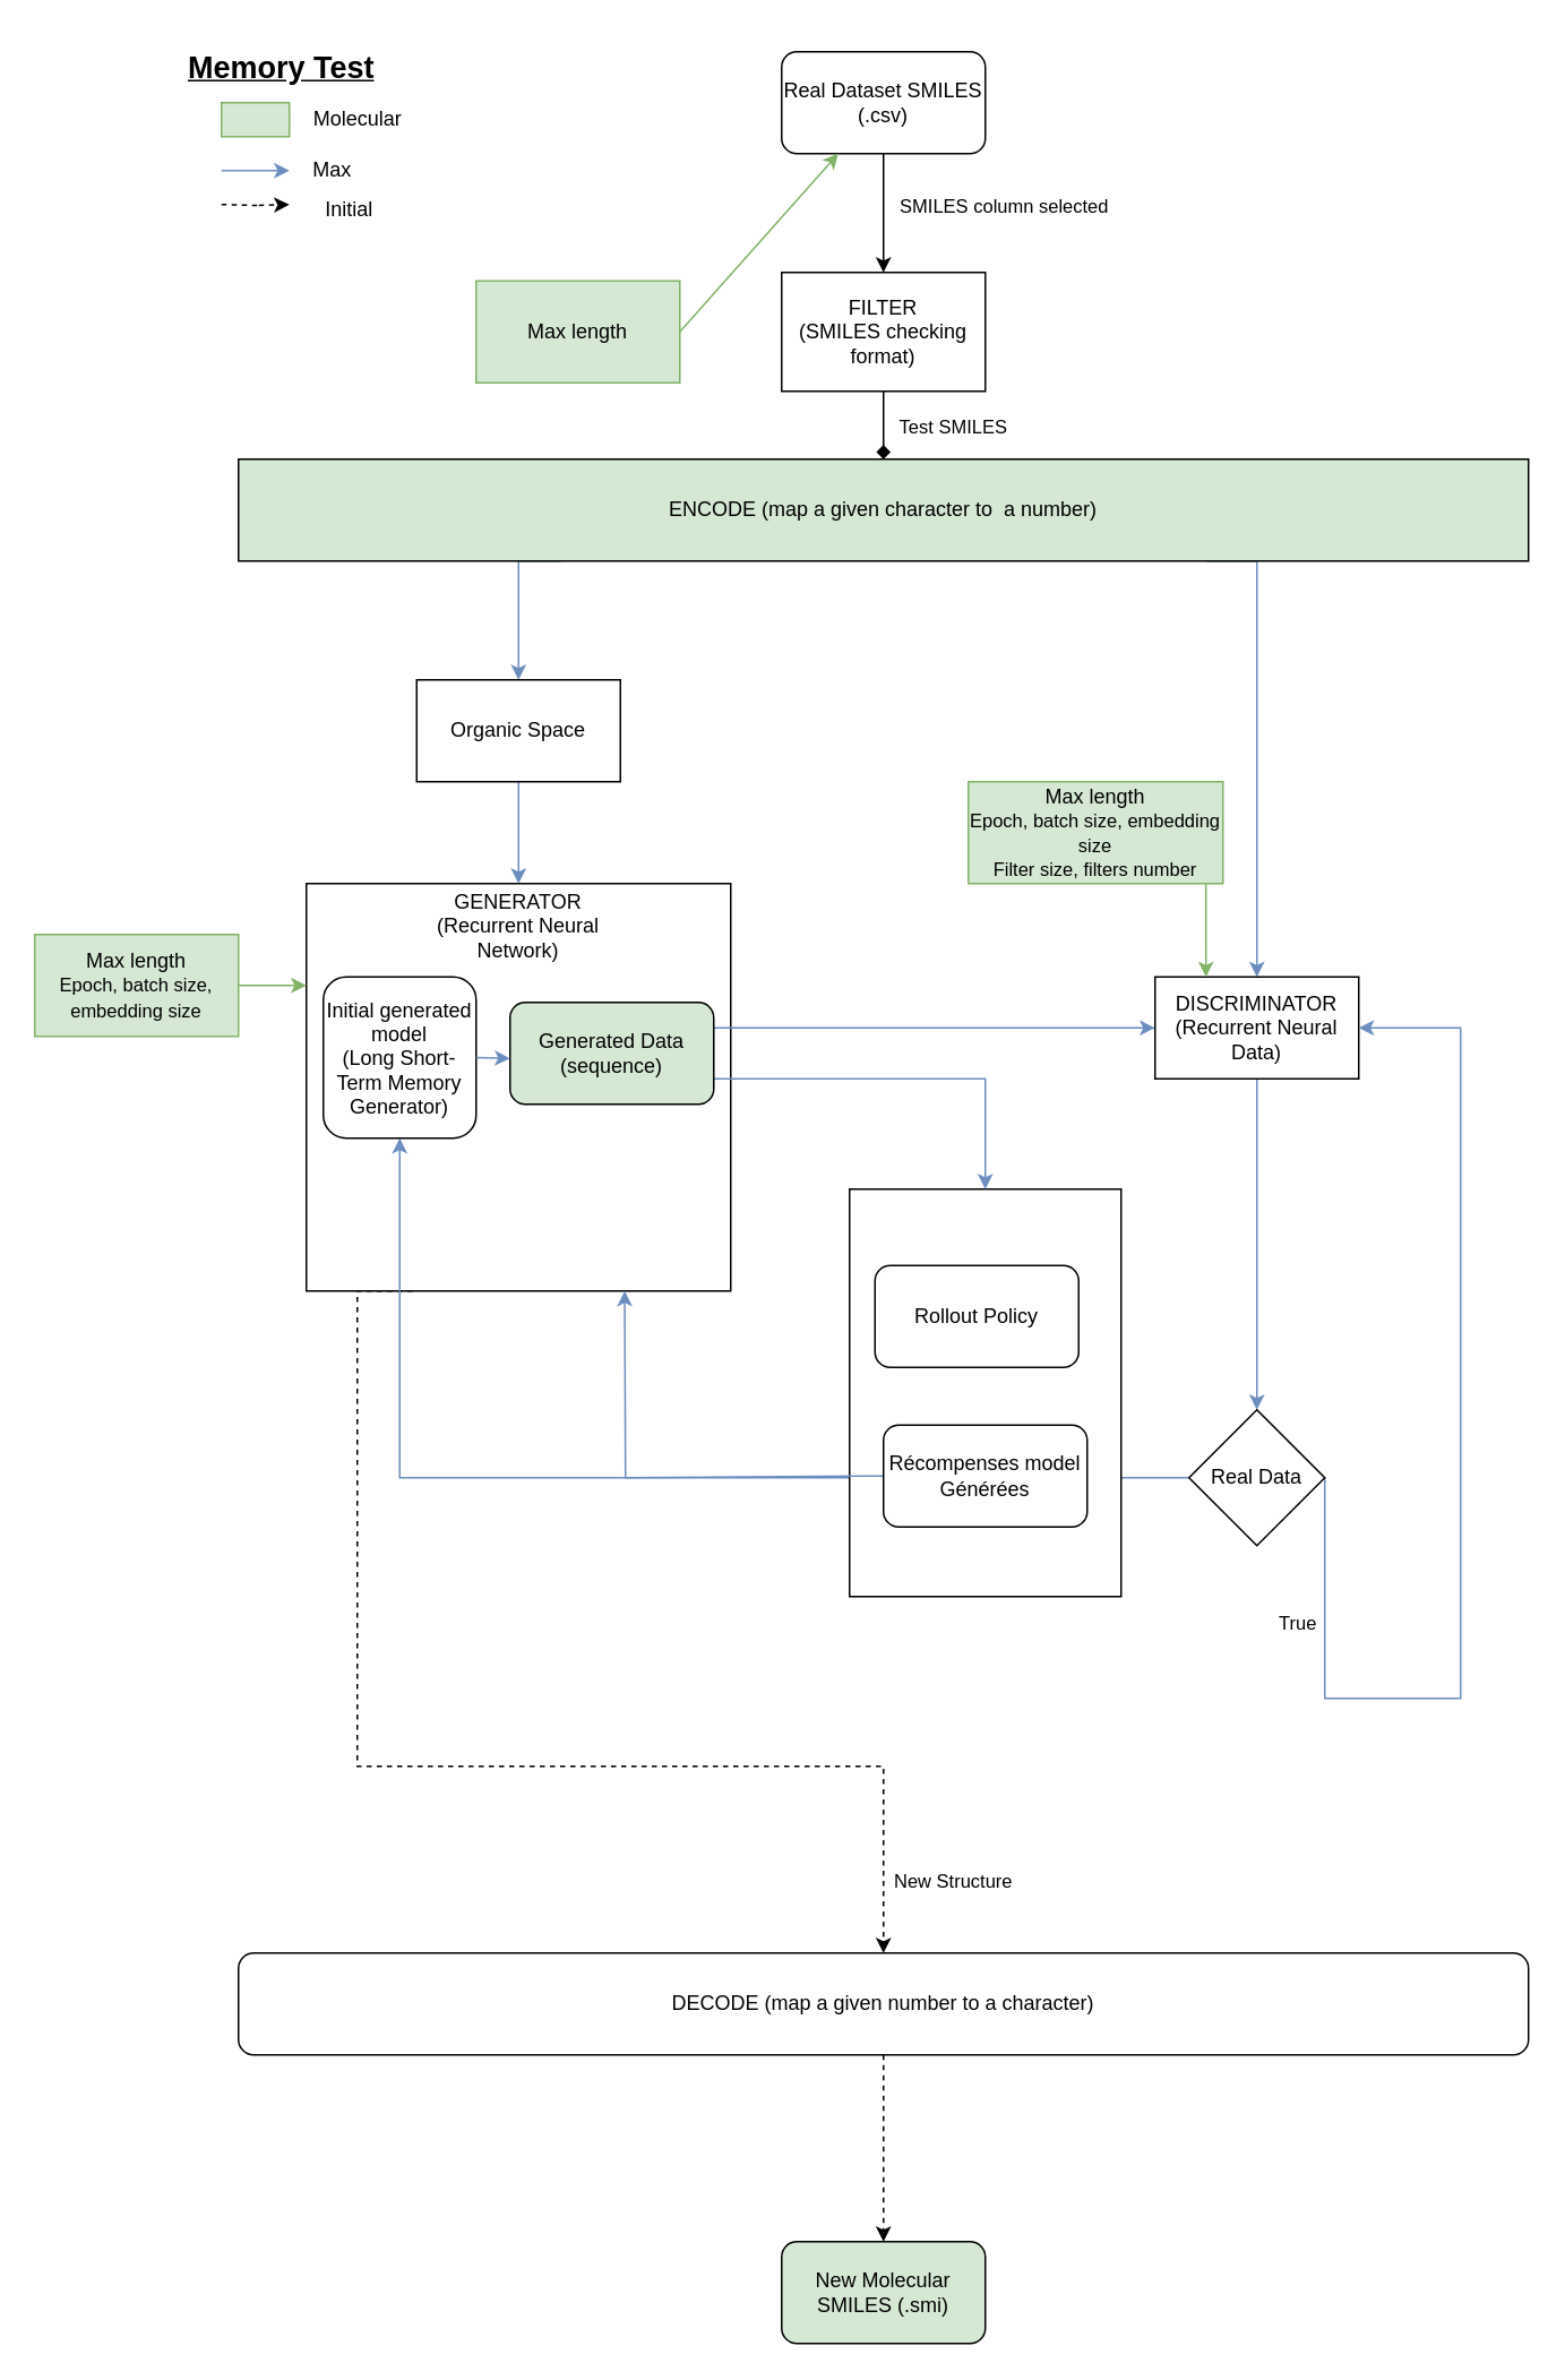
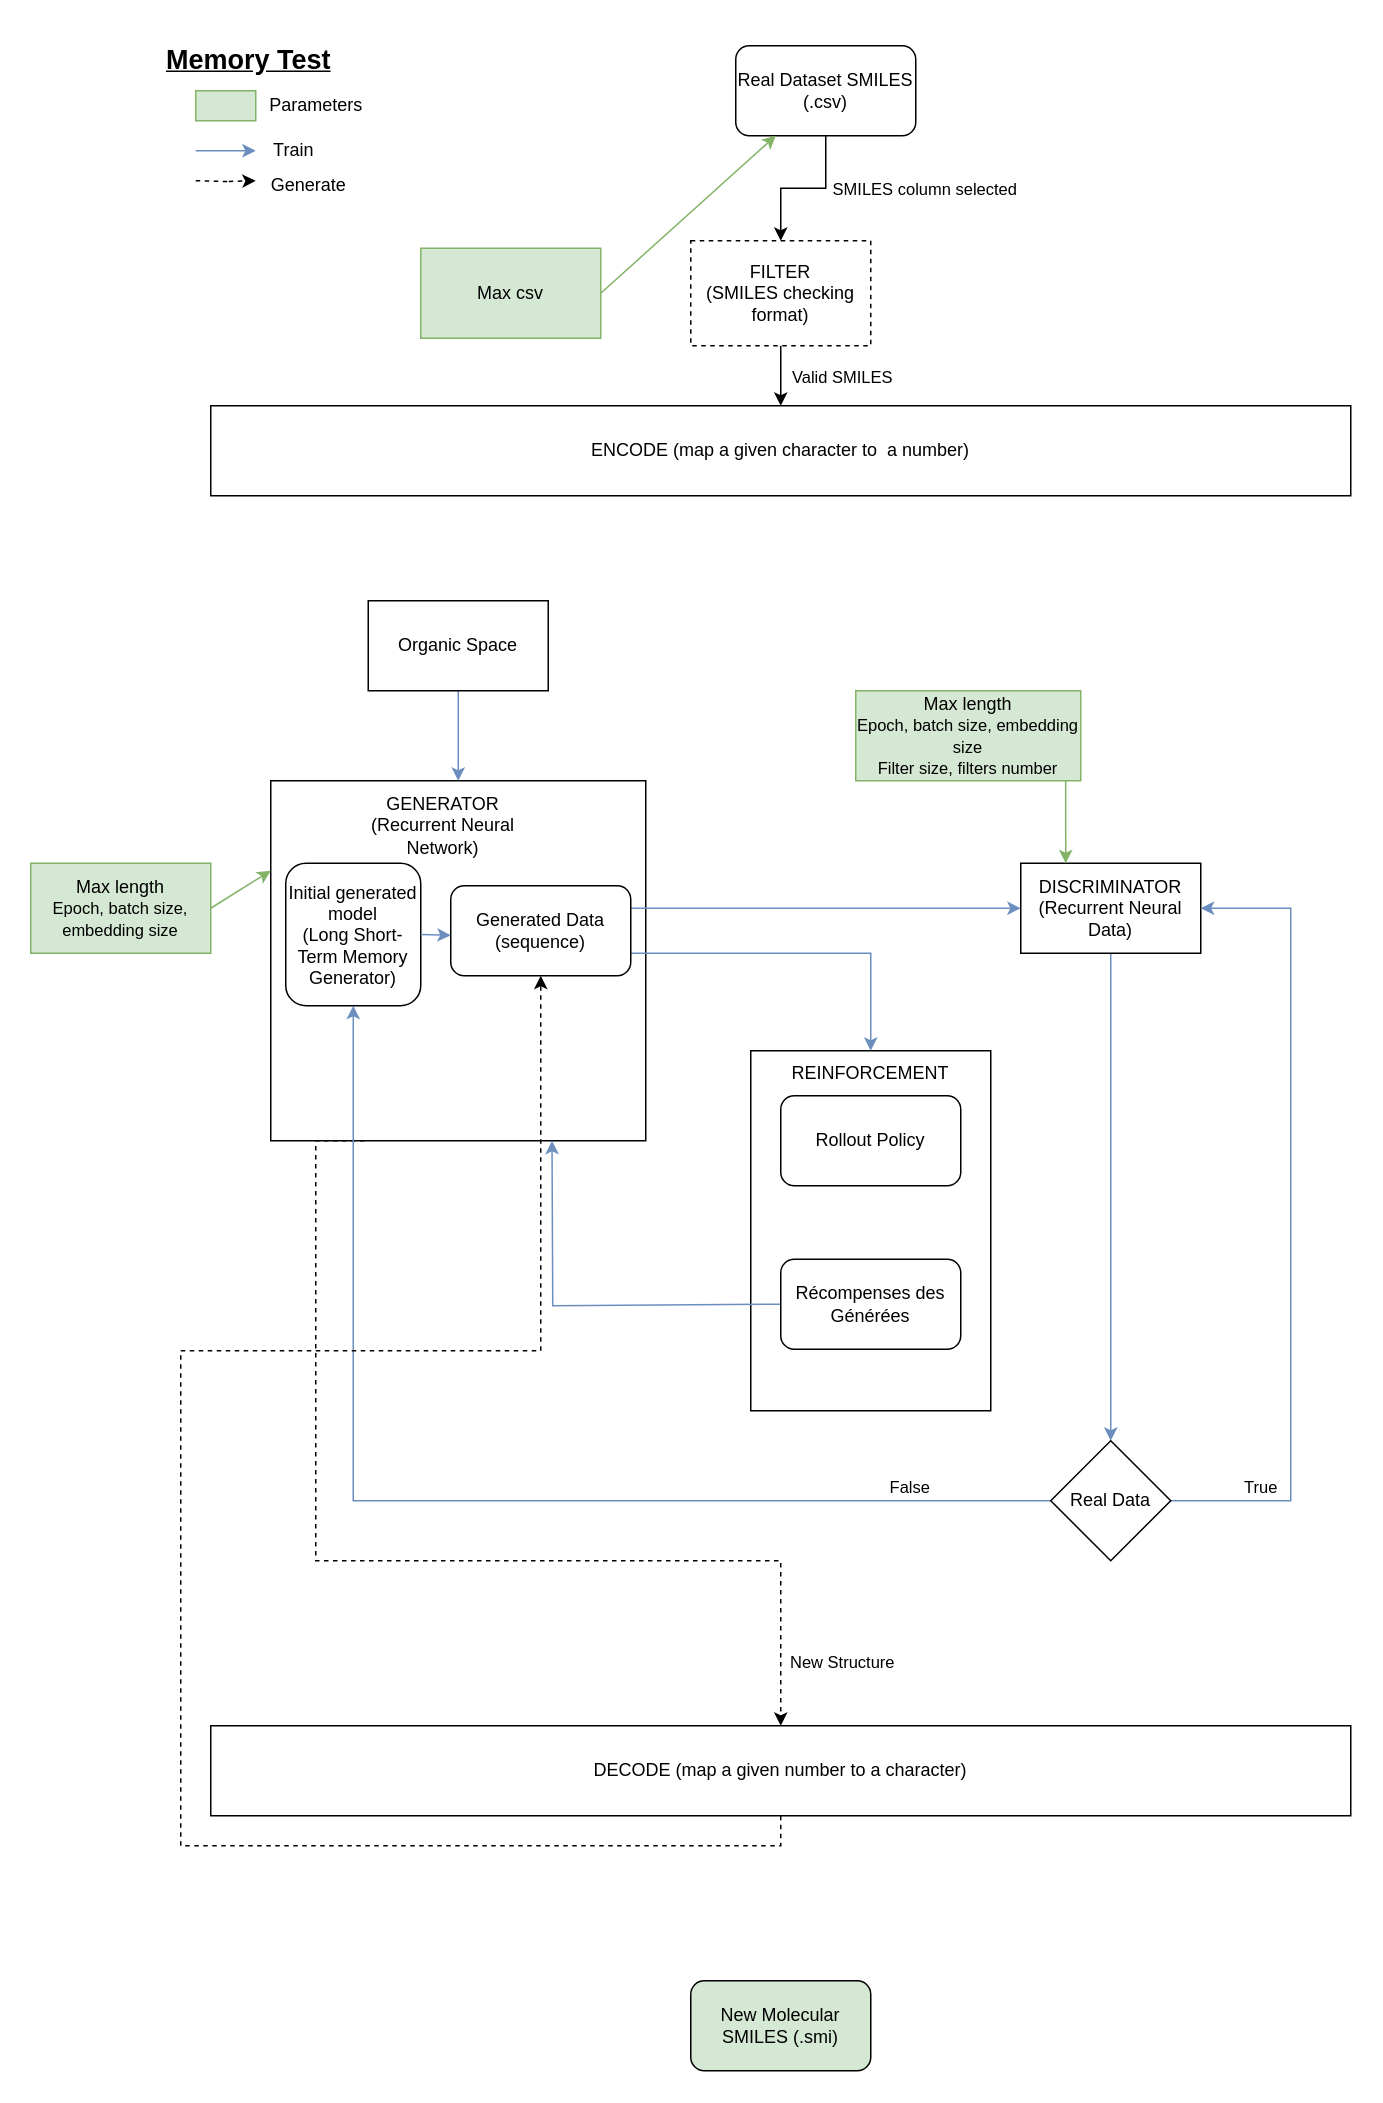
- <mxCell id="7" value="Real Dataset SMILES (.csv)" style="rounded=1;whiteSpace=wrap;html=1;" vertex="1" parent="1"><mxGeometry x="460" y="30" width="120" height="60" as="geometry" /></mxCell>
+ <mxCell id="7" value="Real Dataset SMILES (.csv)" style="rounded=1;whiteSpace=wrap;html=1;" vertex="1" parent="1"><mxGeometry x="490" y="30" width="120" height="60" as="geometry" /></mxCell>
- <mxCell id="35" value="Molecular" style="text;html=1;align=center;verticalAlign=middle;resizable=0;points=[];autosize=1;strokeColor=none;fillColor=none;" vertex="1" parent="1"><mxGeometry x="165" y="55" width="90" height="30" as="geometry" /></mxCell>
+ <mxCell id="35" value="Parameters" style="text;html=1;align=center;verticalAlign=middle;resizable=0;points=[];autosize=1;strokeColor=none;fillColor=none;" vertex="1" parent="1"><mxGeometry x="165" y="55" width="90" height="30" as="geometry" /></mxCell>
- <mxCell id="37" value="Max" style="text;html=1;align=center;verticalAlign=middle;resizable=0;points=[];autosize=1;strokeColor=none;fillColor=none;" vertex="1" parent="1"><mxGeometry x="170" y="85" width="50" height="30" as="geometry" /></mxCell>
+ <mxCell id="37" value="Train" style="text;html=1;align=center;verticalAlign=middle;resizable=0;points=[];autosize=1;strokeColor=none;fillColor=none;" vertex="1" parent="1"><mxGeometry x="170" y="85" width="50" height="30" as="geometry" /></mxCell>
- <mxCell id="39" value="Initial" style="text;html=1;align=center;verticalAlign=middle;resizable=0;points=[];autosize=1;strokeColor=none;fillColor=none;" vertex="1" parent="1"><mxGeometry x="170" y="108" width="70" height="30" as="geometry" /></mxCell>
+ <mxCell id="39" value="Generate" style="text;html=1;align=center;verticalAlign=middle;resizable=0;points=[];autosize=1;strokeColor=none;fillColor=none;" vertex="1" parent="1"><mxGeometry x="170" y="108" width="70" height="30" as="geometry" /></mxCell>
- <mxCell id="33" value="Max length" style="rounded=0;whiteSpace=wrap;html=1;fillColor=#d5e8d4;strokeColor=#82b366;" vertex="1" parent="1"><mxGeometry x="280" y="165" width="120" height="60" as="geometry" /></mxCell>
+ <mxCell id="33" value="Max csv" style="rounded=0;whiteSpace=wrap;html=1;fillColor=#d5e8d4;strokeColor=#82b366;" vertex="1" parent="1"><mxGeometry x="280" y="165" width="120" height="60" as="geometry" /></mxCell>
- <mxCell id="4" value="FILTER&lt;br&gt;(SMILES checking format)" style="rounded=0;whiteSpace=wrap;html=1;" parent="1" vertex="1"><mxGeometry x="460" y="160" width="120" height="70" as="geometry" /></mxCell>
+ <mxCell id="4" value="FILTER&lt;br&gt;(SMILES checking format)" style="rounded=0;whiteSpace=wrap;html=1;dashed=1;" parent="1" vertex="1"><mxGeometry x="460" y="160" width="120" height="70" as="geometry" /></mxCell>
- <mxCell id="30" value="Test SMILES" style="edgeLabel;html=1;align=center;verticalAlign=middle;resizable=0;points=[];" vertex="1" connectable="0" parent="1"><mxGeometry x="560" y="250" as="geometry" /></mxCell>
+ <mxCell id="30" value="Valid SMILES" style="edgeLabel;html=1;align=center;verticalAlign=middle;resizable=0;points=[];" vertex="1" connectable="0" parent="1"><mxGeometry x="560" y="250" as="geometry" /></mxCell>
- <mxCell id="3" style="edgeStyle=orthogonalEdgeStyle;rounded=0;orthogonalLoop=1;jettySize=auto;html=1;exitX=0.5;exitY=1;exitDx=0;exitDy=0;entryX=0.5;entryY=0;entryDx=0;entryDy=0;endArrow=diamond;" edge="1" parent="1" source="4" target="10"><mxGeometry relative="1" as="geometry" /></mxCell>
+ <mxCell id="3" style="edgeStyle=orthogonalEdgeStyle;rounded=0;orthogonalLoop=1;jettySize=auto;html=1;exitX=0.5;exitY=1;exitDx=0;exitDy=0;entryX=0.5;entryY=0;entryDx=0;entryDy=0;" edge="1" parent="1" source="4" target="10"><mxGeometry relative="1" as="geometry" /></mxCell>
- <mxCell id="10" value="ENCODE (map a given character to&amp;nbsp; a number)" style="rounded=0;whiteSpace=wrap;html=1;fillColor=#d5e8d4;" vertex="1" parent="1"><mxGeometry x="140" y="270" width="760" height="60" as="geometry" /></mxCell>
+ <mxCell id="10" value="ENCODE (map a given character to&amp;nbsp; a number)" style="rounded=0;whiteSpace=wrap;html=1;" vertex="1" parent="1"><mxGeometry x="140" y="270" width="760" height="60" as="geometry" /></mxCell>
- <mxCell id="8" style="edgeStyle=orthogonalEdgeStyle;rounded=0;orthogonalLoop=1;jettySize=auto;html=1;exitX=0.25;exitY=1;exitDx=0;exitDy=0;entryX=0.5;entryY=0;entryDx=0;entryDy=0;fillColor=#dae8fc;strokeColor=#6c8ebf;" edge="1" parent="1" source="10" target="12"><mxGeometry relative="1" as="geometry"><Array as="points"><mxPoint x="305" y="330" /></Array></mxGeometry></mxCell>
- <mxCell id="9" style="edgeStyle=orthogonalEdgeStyle;rounded=0;orthogonalLoop=1;jettySize=auto;html=1;exitX=0.75;exitY=1;exitDx=0;exitDy=0;entryX=0.5;entryY=0;entryDx=0;entryDy=0;fillColor=#dae8fc;strokeColor=#6c8ebf;" edge="1" parent="1" source="10" target="17"><mxGeometry relative="1" as="geometry"><Array as="points"><mxPoint x="740" y="330" /></Array></mxGeometry></mxCell>
- <mxCell id="43" value="GENERATOR&lt;br style=&quot;border-color: var(--border-color);&quot;&gt;(Recurrent Neural Network)" style="text;html=1;strokeColor=none;fillColor=none;align=center;verticalAlign=middle;whiteSpace=wrap;rounded=0;" vertex="1" parent="1"><mxGeometry x="250" y="530" width="110" height="30" as="geometry" /></mxCell>
+ <mxCell id="43" value="GENERATOR&lt;br style=&quot;border-color: var(--border-color);&quot;&gt;(Recurrent Neural Network)" style="text;html=1;strokeColor=none;fillColor=none;align=center;verticalAlign=middle;whiteSpace=wrap;rounded=0;" vertex="1" parent="1"><mxGeometry x="240" y="535" width="110" height="30" as="geometry" /></mxCell>
- <mxCell id="32" value="Max length&lt;br style=&quot;border-color: var(--border-color); font-size: 11px;&quot;&gt;&lt;span style=&quot;font-size: 11px;&quot;&gt;Epoch, batch size, embedding size&lt;/span&gt;" style="rounded=0;whiteSpace=wrap;html=1;fillColor=#d5e8d4;strokeColor=#82b366;" vertex="1" parent="1"><mxGeometry x="20" y="550" width="120" height="60" as="geometry" /></mxCell>
+ <mxCell id="32" value="Max length&lt;br style=&quot;border-color: var(--border-color); font-size: 11px;&quot;&gt;&lt;span style=&quot;font-size: 11px;&quot;&gt;Epoch, batch size, embedding size&lt;/span&gt;" style="rounded=0;whiteSpace=wrap;html=1;fillColor=#d5e8d4;strokeColor=#82b366;" vertex="1" parent="1"><mxGeometry x="20" y="575" width="120" height="60" as="geometry" /></mxCell>
- <mxCell id="45" value="Generated Data (sequence)" style="rounded=1;whiteSpace=wrap;html=1;fillColor=#d5e8d4;" vertex="1" parent="1"><mxGeometry x="300" y="590" width="120" height="60" as="geometry" /></mxCell>
+ <mxCell id="45" value="Generated Data (sequence)" style="rounded=1;whiteSpace=wrap;html=1;" vertex="1" parent="1"><mxGeometry x="300" y="590" width="120" height="60" as="geometry" /></mxCell>
+ <mxCell id="48" value="REINFORCEMENT" style="text;html=1;strokeColor=none;fillColor=none;align=center;verticalAlign=middle;whiteSpace=wrap;rounded=0;" vertex="1" parent="1"><mxGeometry x="550" y="700" width="60" height="30" as="geometry" /></mxCell>
- <mxCell id="49" value="Rollout Policy" style="rounded=1;whiteSpace=wrap;html=1;" vertex="1" parent="1"><mxGeometry x="515" y="745" width="120" height="60" as="geometry" /></mxCell>
+ <mxCell id="49" value="Rollout Policy" style="rounded=1;whiteSpace=wrap;html=1;" vertex="1" parent="1"><mxGeometry x="520" y="730" width="120" height="60" as="geometry" /></mxCell>
- <mxCell id="50" value="Récompenses model Générées" style="rounded=1;whiteSpace=wrap;html=1;" vertex="1" parent="1"><mxGeometry x="520" y="839" width="120" height="60" as="geometry" /></mxCell>
+ <mxCell id="50" value="Récompenses des Générées" style="rounded=1;whiteSpace=wrap;html=1;" vertex="1" parent="1"><mxGeometry x="520" y="839" width="120" height="60" as="geometry" /></mxCell>
- <mxCell id="22" value="Real Data" style="rhombus;whiteSpace=wrap;html=1;" vertex="1" parent="1"><mxGeometry x="700" y="830" width="80" height="80" as="geometry" /></mxCell>
+ <mxCell id="22" value="Real Data" style="rhombus;whiteSpace=wrap;html=1;" vertex="1" parent="1"><mxGeometry x="700" y="960" width="80" height="80" as="geometry" /></mxCell>
- <mxCell id="24" value="DECODE (map a given number to a character)" style="whiteSpace=wrap;html=1;rounded=1;" vertex="1" parent="1"><mxGeometry x="140" y="1150" width="760" height="60" as="geometry" /></mxCell>
+ <mxCell id="24" value="DECODE (map a given number to a character)" style="rounded=0;whiteSpace=wrap;html=1;" vertex="1" parent="1"><mxGeometry x="140" y="1150" width="760" height="60" as="geometry" /></mxCell>
- <mxCell id="23" style="edgeStyle=orthogonalEdgeStyle;rounded=0;orthogonalLoop=1;jettySize=auto;html=1;exitX=0.5;exitY=1;exitDx=0;exitDy=0;dashed=1;" edge="1" parent="1" source="24" target="25"><mxGeometry relative="1" as="geometry" /></mxCell>
+ <mxCell id="23" style="edgeStyle=orthogonalEdgeStyle;rounded=0;orthogonalLoop=1;jettySize=auto;html=1;exitX=0.5;exitY=1;exitDx=0;exitDy=0;dashed=1;" edge="1" parent="1" source="24" target="45"><mxGeometry relative="1" as="geometry" /></mxCell>
